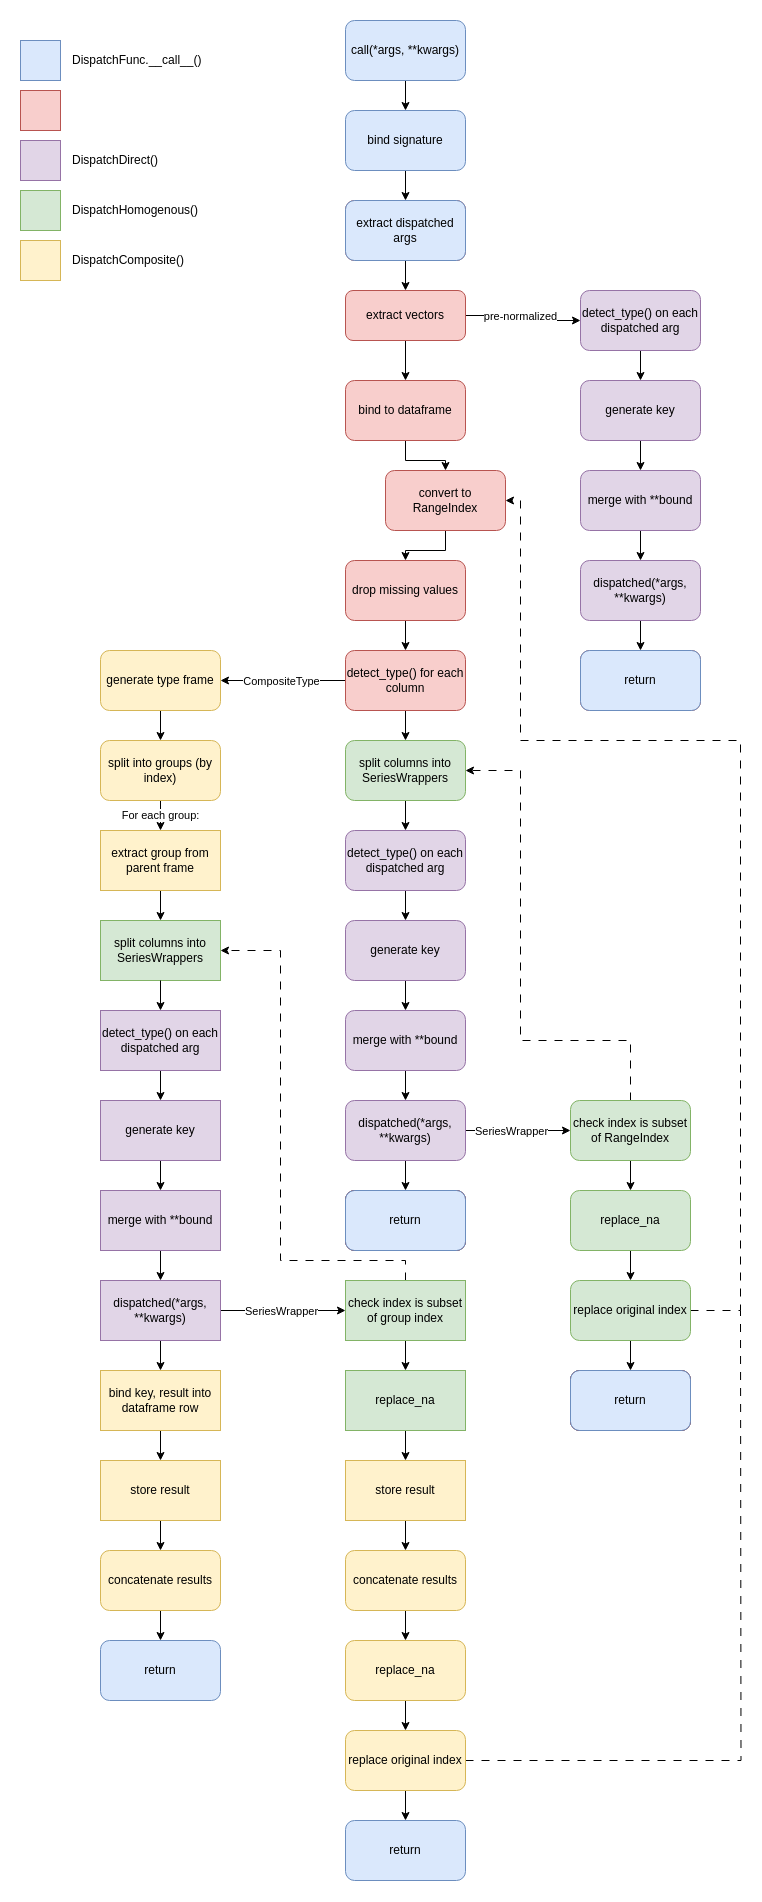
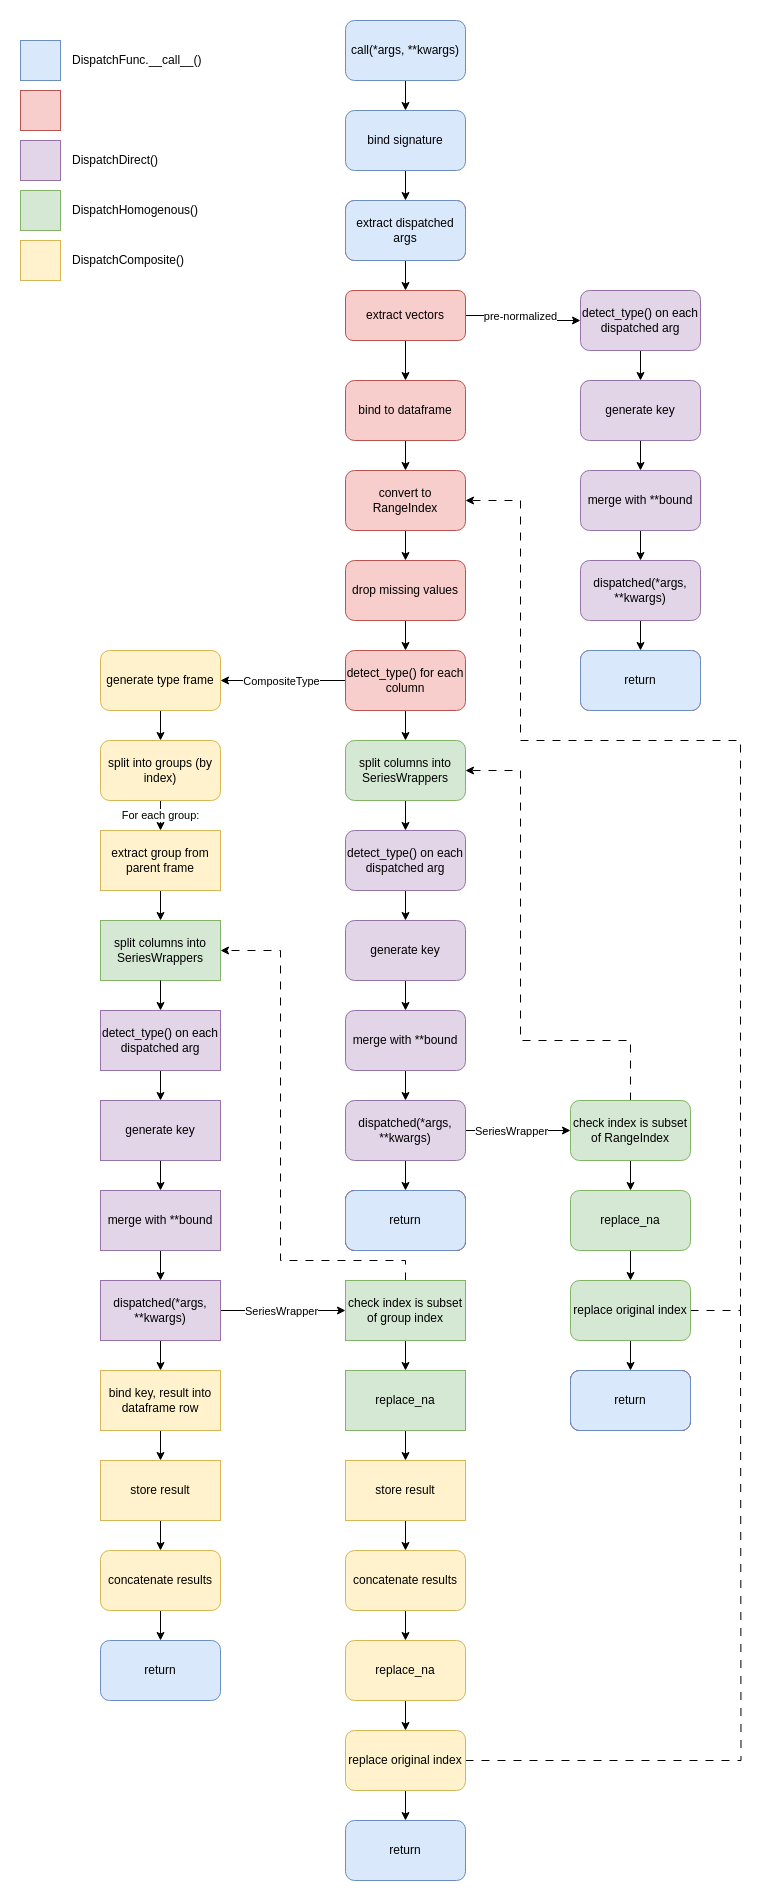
- <mxCell id="24" value="convert to RangeIndex" style="rounded=1;whiteSpace=wrap;html=1;fillColor=#f8cecc;strokeColor=#b85450;" vertex="1" parent="1"><mxGeometry x="385" y="470" width="120" height="60" as="geometry" /></mxCell>
+ <mxCell id="24" value="convert to RangeIndex" style="rounded=1;whiteSpace=wrap;html=1;fillColor=#f8cecc;strokeColor=#b85450;" vertex="1" parent="1"><mxGeometry x="345" y="470" width="120" height="60" as="geometry" /></mxCell>
